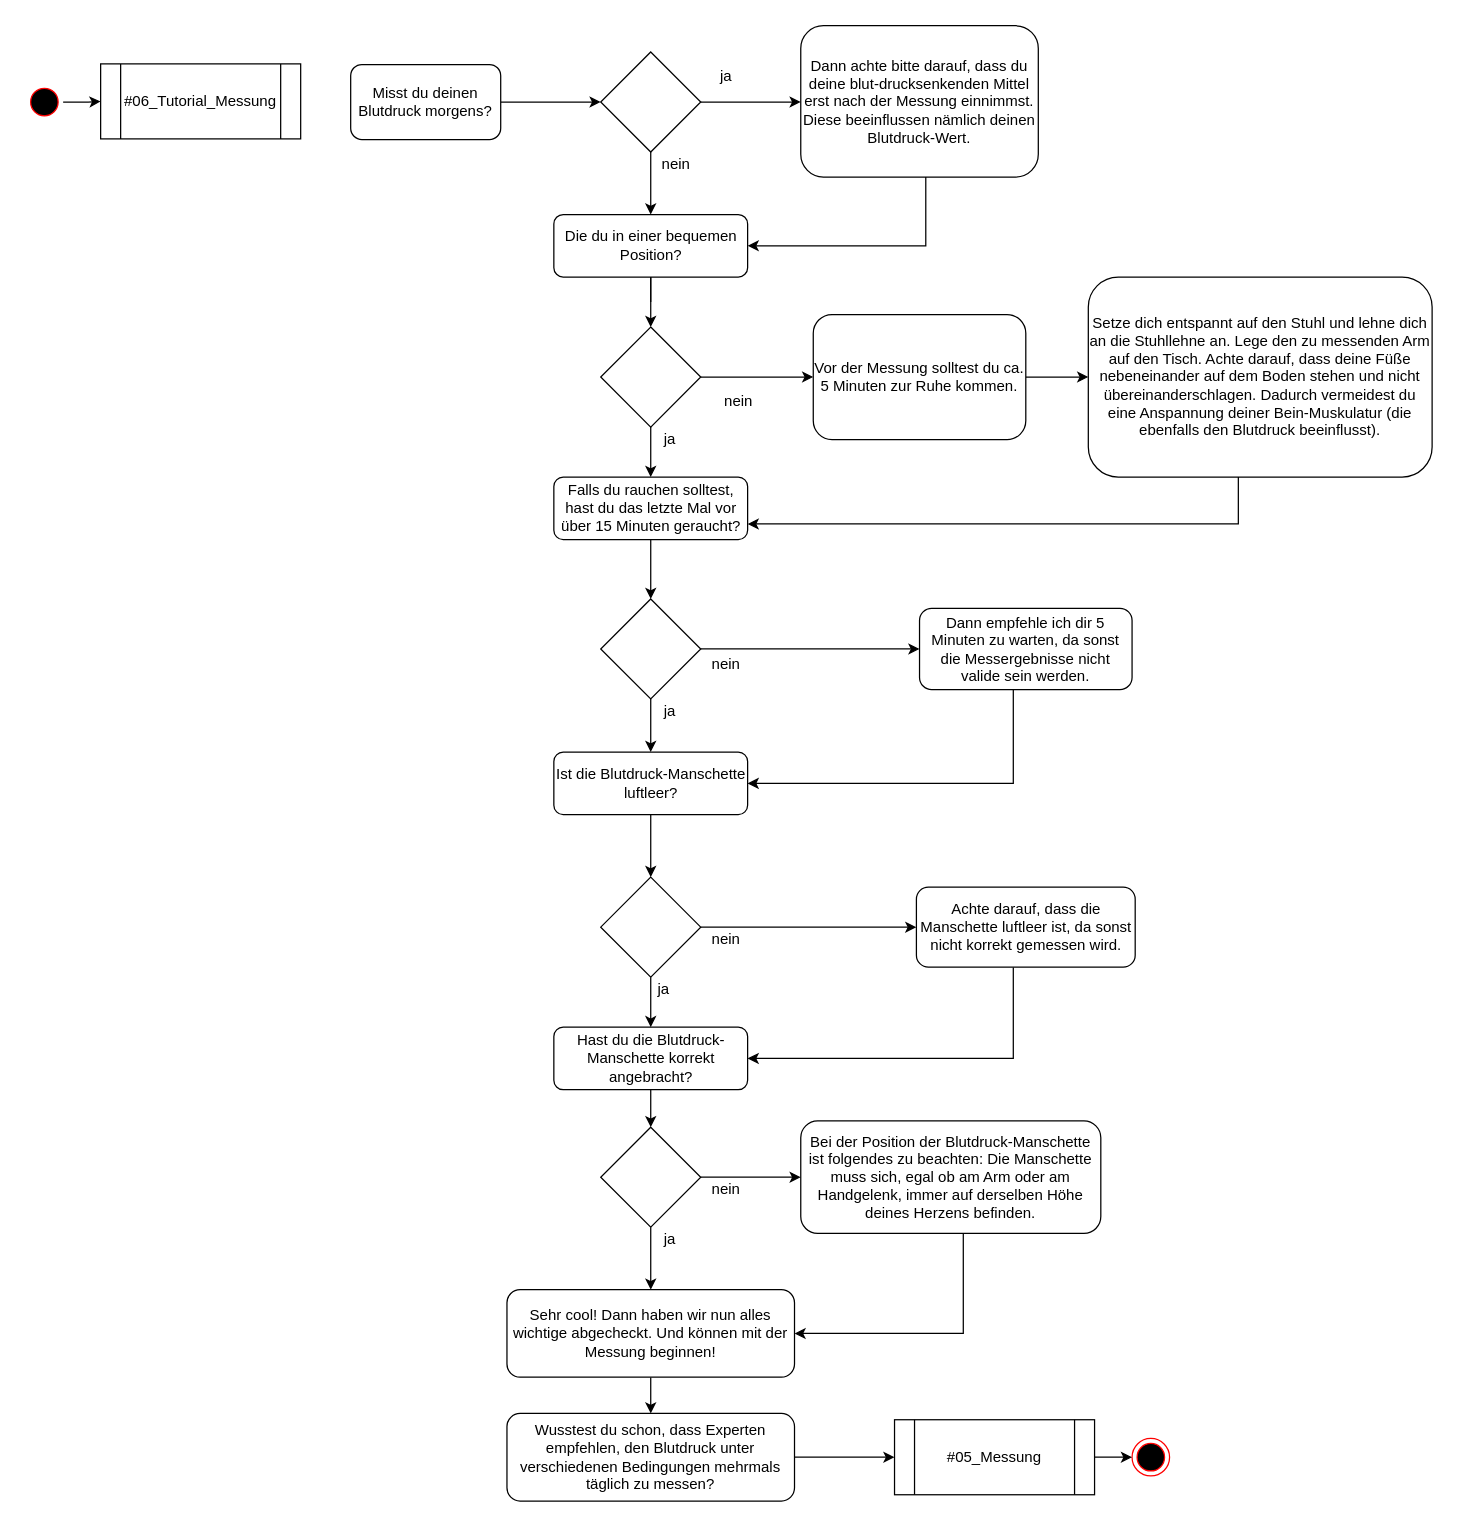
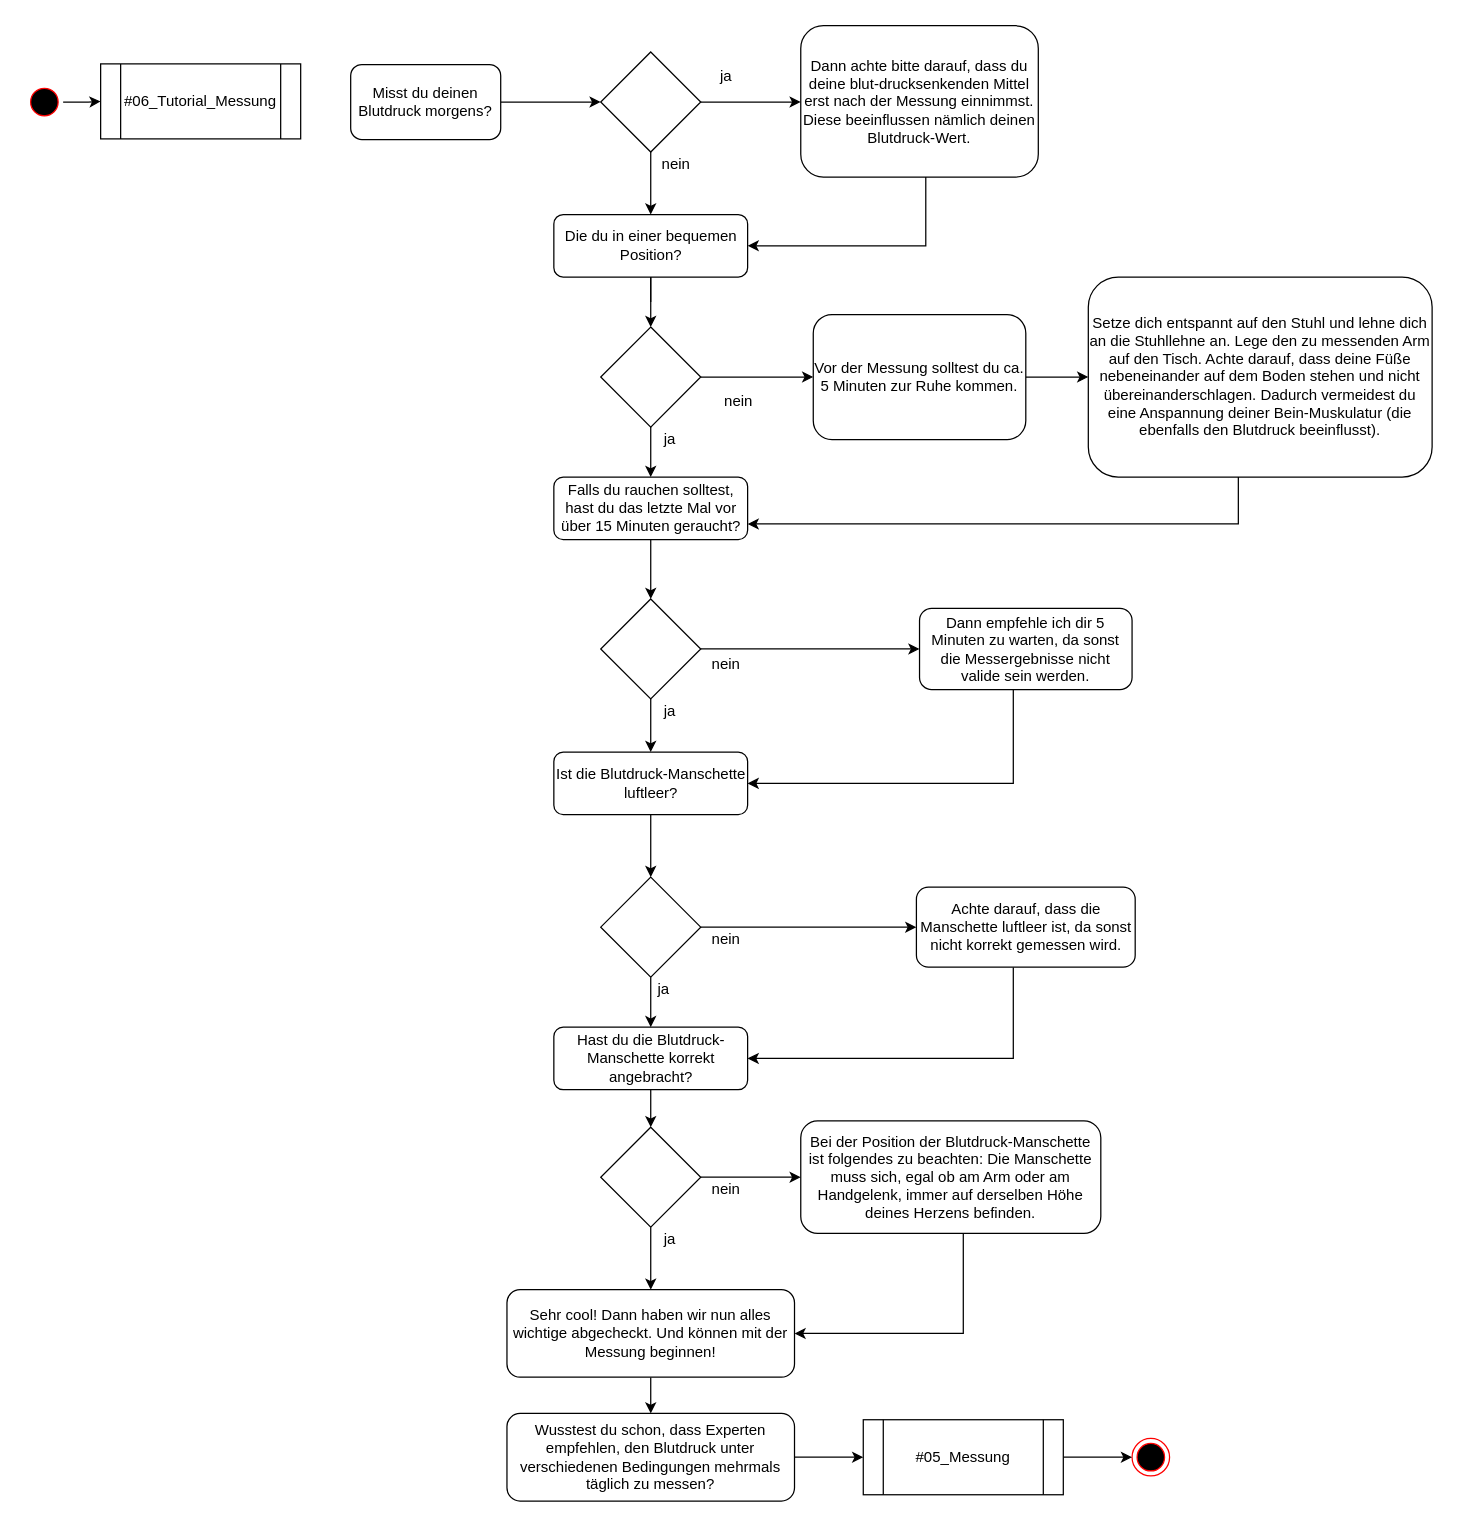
- <mxCell id="55" value="#05_Messung" style="shape=process;whiteSpace=wrap;html=1;backgroundOutline=1;" parent="1" vertex="1"><mxGeometry x="715" y="1135" width="160" height="60" as="geometry" /></mxCell>
+ <mxCell id="55" value="#05_Messung" style="shape=process;whiteSpace=wrap;html=1;backgroundOutline=1;" parent="1" vertex="1"><mxGeometry x="690" y="1135" width="160" height="60" as="geometry" /></mxCell>
